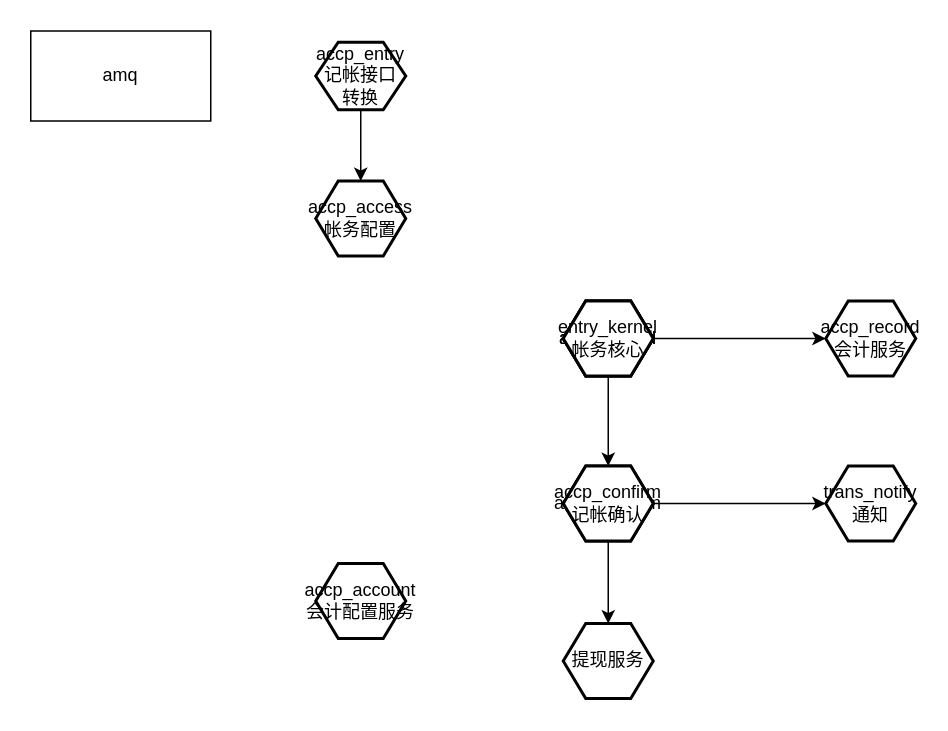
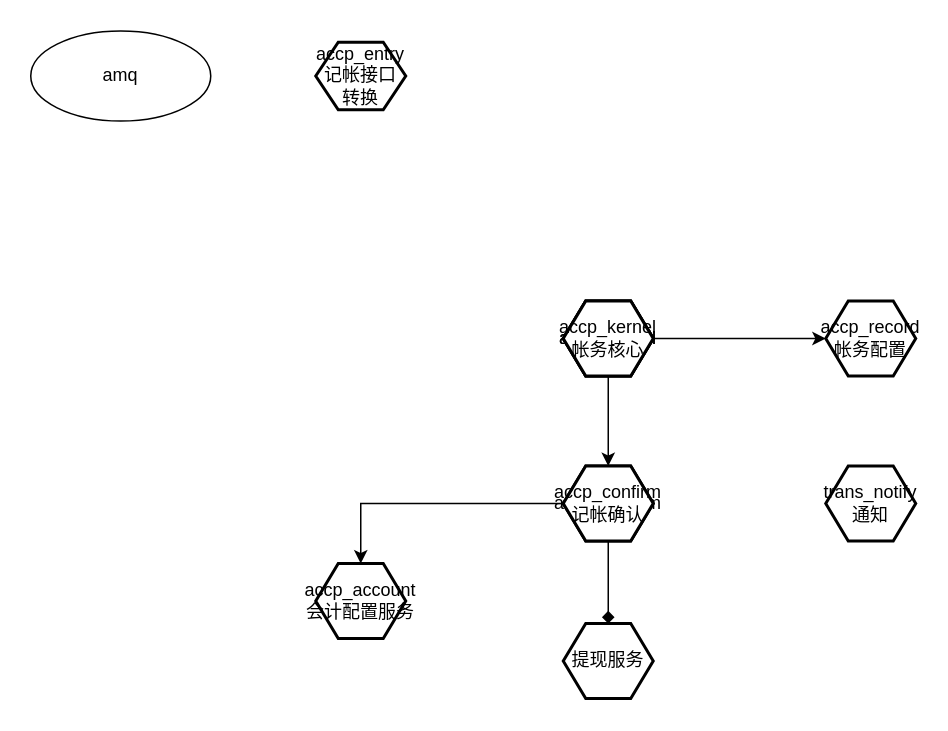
- <mxCell id="2" value="amq" style="rounded=0;whiteSpace=wrap;html=1;" vertex="1" parent="1"><mxGeometry x="20" y="20" width="120" height="60" as="geometry" /></mxCell>
+ <mxCell id="2" value="amq" style="ellipse;whiteSpace=wrap;html=1;" vertex="1" parent="1"><mxGeometry x="20" y="20" width="120" height="60" as="geometry" /></mxCell>
- <mxCell id="3" style="edgeStyle=orthogonalEdgeStyle;rounded=0;orthogonalLoop=1;jettySize=auto;html=1;exitX=0.5;exitY=1;exitDx=0;exitDy=0;entryX=0.5;entryY=0;entryDx=0;entryDy=0;" edge="1" parent="1" source="4" target="6"><mxGeometry relative="1" as="geometry"><Array as="points"><mxPoint x="240" y="90" /><mxPoint x="240" y="90" /></Array></mxGeometry></mxCell>
- <mxCell id="6" value="&lt;div&gt;accp_access&lt;/div&gt;&lt;div&gt;帐务配置&lt;br&gt;&lt;/div&gt;" style="shape=hexagon;html=1;whiteSpace=wrap;perimeter=hexagonPerimeter;strokeWidth=2;rounded=0;" vertex="1" parent="1"><mxGeometry x="210" y="120" width="60" height="50" as="geometry" /></mxCell>
- <mxCell id="12" value="&lt;div&gt;entry_kernel&lt;/div&gt;帐务核心" style="shape=hexagon;html=1;whiteSpace=wrap;perimeter=hexagonPerimeter;strokeWidth=2;rounded=0;" vertex="1" parent="1"><mxGeometry x="375" y="200" width="60" height="50" as="geometry" /></mxCell>
+ <mxCell id="12" value="&lt;div&gt;accp_kernel&lt;/div&gt;帐务核心" style="shape=hexagon;html=1;whiteSpace=wrap;perimeter=hexagonPerimeter;strokeWidth=2;rounded=0;" vertex="1" parent="1"><mxGeometry x="375" y="200" width="60" height="50" as="geometry" /></mxCell>
- <mxCell id="9" value="&lt;div&gt;accp_record&lt;/div&gt;&lt;div&gt;会计服务&lt;br&gt;&lt;/div&gt;" style="shape=hexagon;html=1;whiteSpace=wrap;perimeter=hexagonPerimeter;strokeWidth=2;rounded=0;" vertex="1" parent="1"><mxGeometry x="550" y="200" width="60" height="50" as="geometry" /></mxCell>
+ <mxCell id="9" value="&lt;div&gt;accp_record&lt;/div&gt;&lt;div&gt;帐务配置&lt;br&gt;&lt;/div&gt;" style="shape=hexagon;html=1;whiteSpace=wrap;perimeter=hexagonPerimeter;strokeWidth=2;rounded=0;" vertex="1" parent="1"><mxGeometry x="550" y="200" width="60" height="50" as="geometry" /></mxCell>
- <mxCell id="15" value="" style="edgeStyle=orthogonalEdgeStyle;rounded=0;orthogonalLoop=1;jettySize=auto;html=1;" edge="1" parent="1" source="17" target="14"><mxGeometry relative="1" as="geometry" /></mxCell>
+ <mxCell id="15" value="" style="edgeStyle=orthogonalEdgeStyle;rounded=0;orthogonalLoop=1;jettySize=auto;html=1;" edge="1" parent="1" source="17" target="5"><mxGeometry relative="1" as="geometry" /></mxCell>
- <mxCell id="16" value="" style="edgeStyle=orthogonalEdgeStyle;rounded=0;orthogonalLoop=1;jettySize=auto;html=1;" edge="1" parent="1" source="17" target="18"><mxGeometry relative="1" as="geometry" /></mxCell>
+ <mxCell id="16" value="" style="edgeStyle=orthogonalEdgeStyle;rounded=0;orthogonalLoop=1;jettySize=auto;html=1;endArrow=diamond;" edge="1" parent="1" source="17" target="18"><mxGeometry relative="1" as="geometry" /></mxCell>
